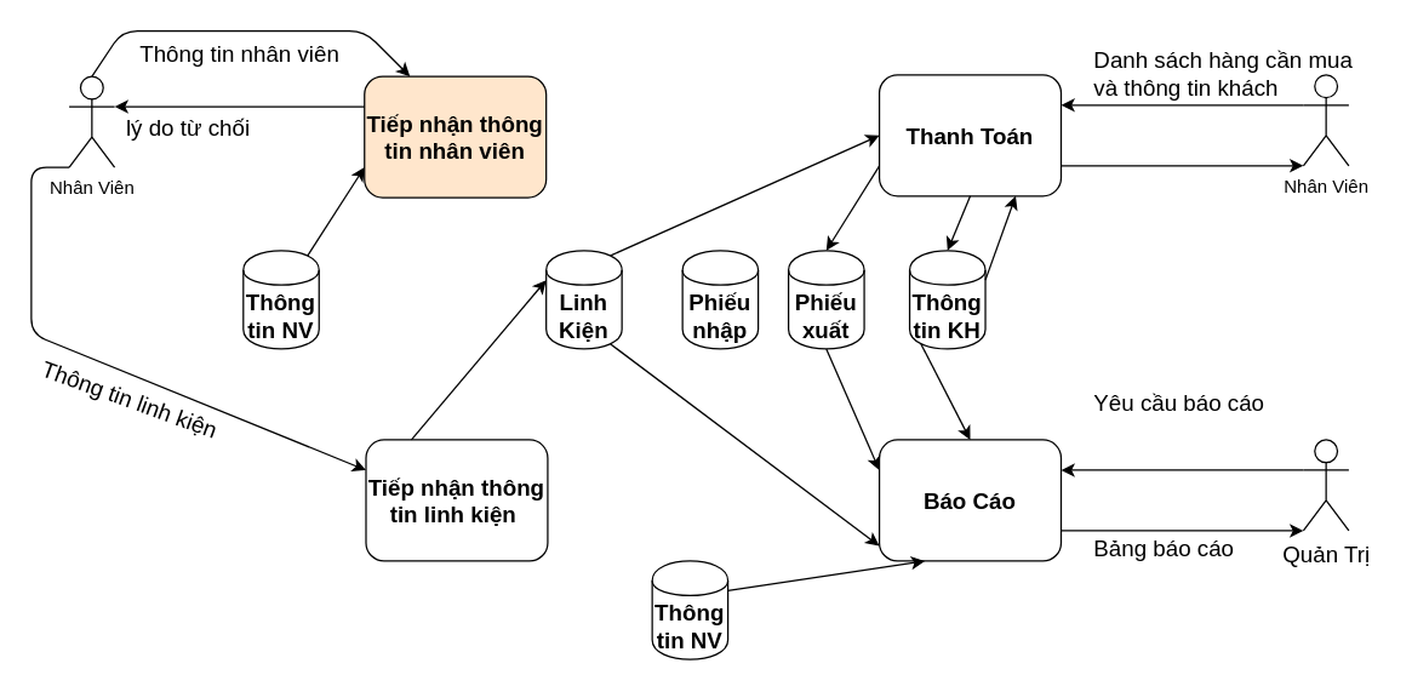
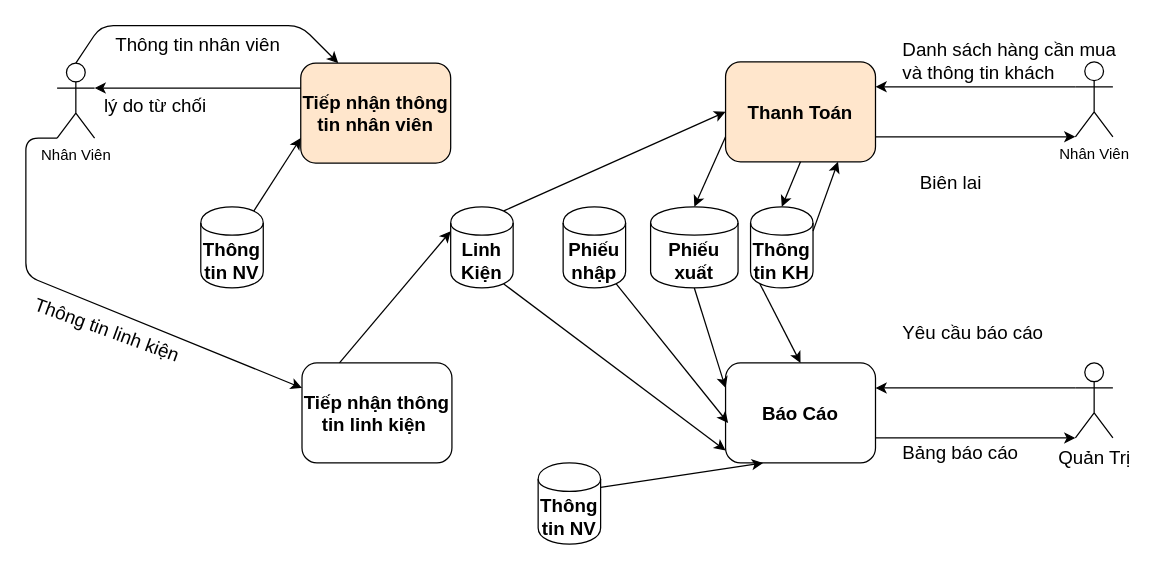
- <mxCell id="9" value="Thanh Toán" style="rounded=1;whiteSpace=wrap;html=1;fontSize=15;fontStyle=1" parent="1" vertex="1"><mxGeometry x="580" y="49" width="120" height="80" as="geometry" /></mxCell>
+ <mxCell id="9" value="Thanh Toán" style="rounded=1;whiteSpace=wrap;html=1;fontSize=15;fontStyle=1;fillColor=#ffe6cc;" parent="1" vertex="1"><mxGeometry x="580" y="49" width="120" height="80" as="geometry" /></mxCell>
+ <mxCell id="39" value="Biên lai" style="text;html=1;resizable=0;points=[];autosize=1;align=left;verticalAlign=top;spacingTop=-4;fontSize=15;" vertex="1" parent="1"><mxGeometry x="734" y="134" width="50" height="20" as="geometry" /></mxCell>
- <mxCell id="18" value="Phiếu xuất" style="shape=cylinder;whiteSpace=wrap;html=1;boundedLbl=1;backgroundOutline=1;fontSize=15;fontStyle=1" parent="1" vertex="1"><mxGeometry x="520" y="165" width="50" height="65" as="geometry" /></mxCell>
+ <mxCell id="18" value="Phiếu xuất" style="shape=cylinder;whiteSpace=wrap;html=1;boundedLbl=1;backgroundOutline=1;fontSize=15;fontStyle=1" parent="1" vertex="1"><mxGeometry x="520" y="165" width="70" height="65" as="geometry" /></mxCell>
+ <mxCell id="26" value="" style="endArrow=classic;html=1;fontSize=15;entryX=0.017;entryY=0.6;entryDx=0;entryDy=0;entryPerimeter=0;exitX=0.85;exitY=0.95;exitDx=0;exitDy=0;exitPerimeter=0;" parent="1" source="17" target="10" edge="1"><mxGeometry width="50" height="50" relative="1" as="geometry"><mxPoint x="490" y="340" as="sourcePoint" /><mxPoint x="540" y="290" as="targetPoint" /></mxGeometry></mxCell>
